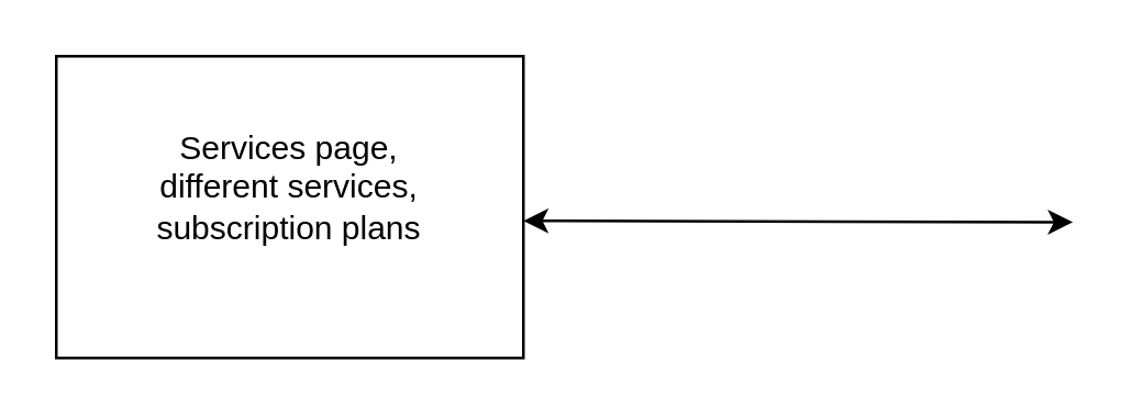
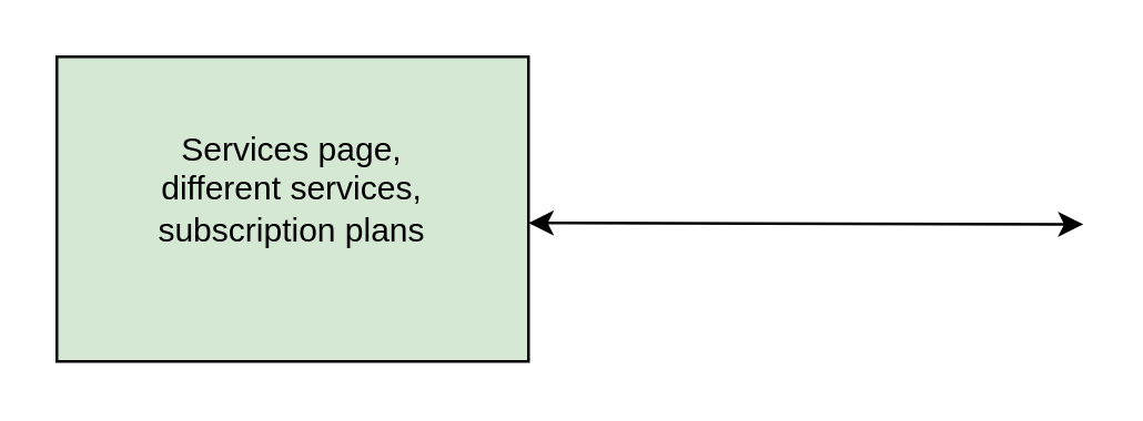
- <mxCell id="2" value="&lt;div&gt;&lt;br&gt;&lt;/div&gt;&lt;div&gt;&lt;br&gt;&lt;/div&gt;&lt;div&gt;Services page, &lt;br&gt;&lt;/div&gt;&lt;div&gt;different services,&lt;/div&gt;&lt;div&gt;subscription plans&lt;br&gt;&lt;/div&gt;&lt;div&gt;&lt;br&gt;&lt;/div&gt;&lt;div&gt;&amp;nbsp;&lt;br&gt;&lt;/div&gt;&lt;div&gt;&lt;br&gt;&lt;/div&gt;" style="rounded=0;whiteSpace=wrap;html=1;" vertex="1" parent="1"><mxGeometry x="20" y="20" width="170" height="110" as="geometry" /></mxCell>
+ <mxCell id="2" value="&lt;div&gt;&lt;br&gt;&lt;/div&gt;&lt;div&gt;&lt;br&gt;&lt;/div&gt;&lt;div&gt;Services page, &lt;br&gt;&lt;/div&gt;&lt;div&gt;different services,&lt;/div&gt;&lt;div&gt;subscription plans&lt;br&gt;&lt;/div&gt;&lt;div&gt;&lt;br&gt;&lt;/div&gt;&lt;div&gt;&amp;nbsp;&lt;br&gt;&lt;/div&gt;&lt;div&gt;&lt;br&gt;&lt;/div&gt;" style="rounded=0;whiteSpace=wrap;html=1;fillColor=#d5e8d4;" vertex="1" parent="1"><mxGeometry x="20" y="20" width="170" height="110" as="geometry" /></mxCell>
